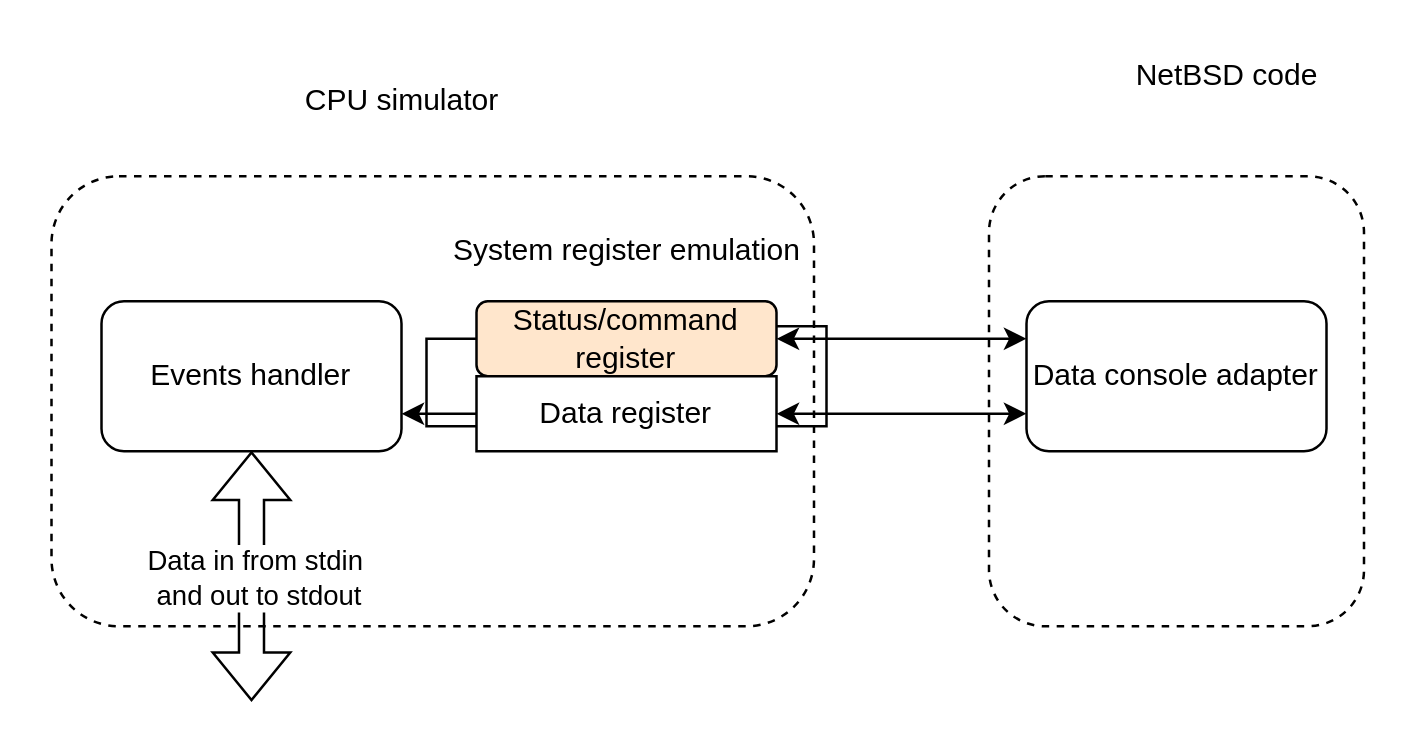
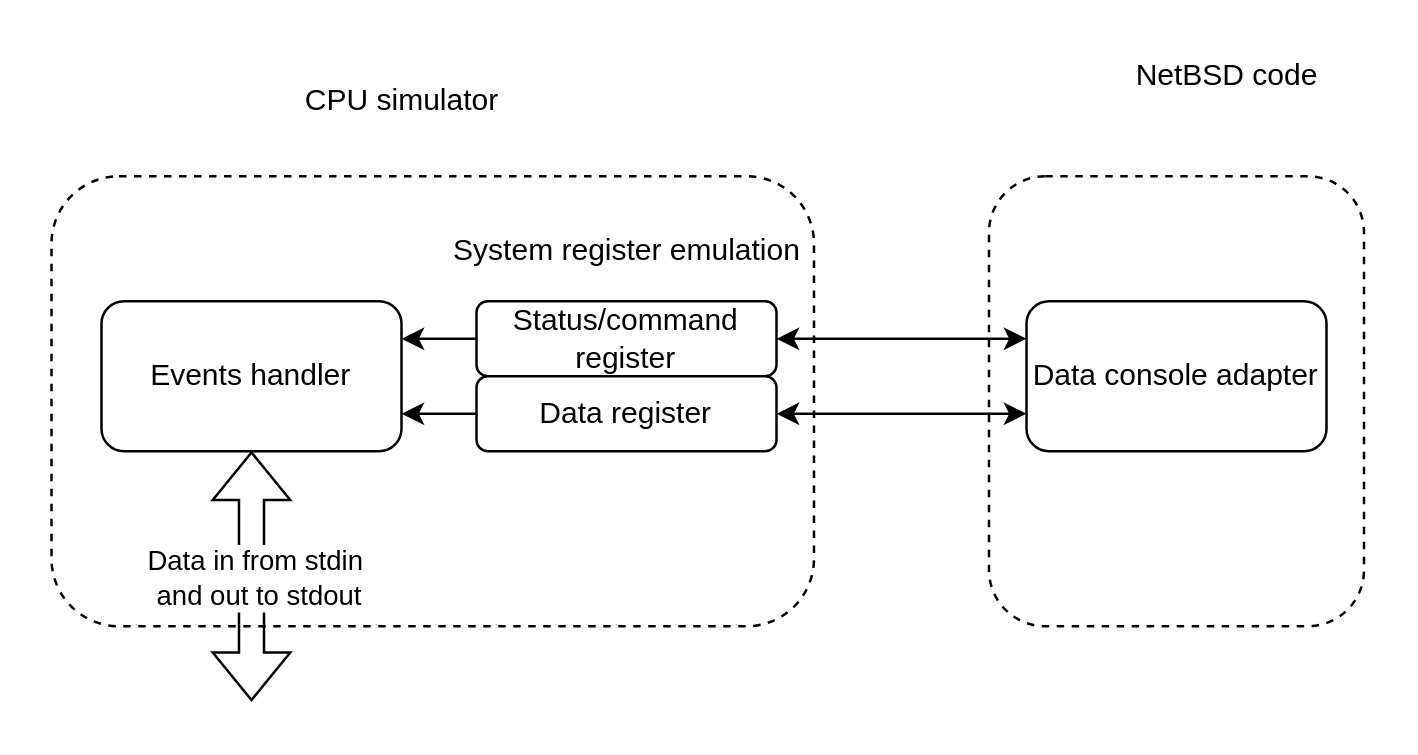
- <mxCell id="3" value="Status/command register" style="rounded=1;whiteSpace=wrap;html=1;fillColor=#ffe6cc;" parent="1" vertex="1"><mxGeometry x="190" y="120" width="120" height="30" as="geometry" /></mxCell>
+ <mxCell id="3" value="Status/command register" style="rounded=1;whiteSpace=wrap;html=1;" parent="1" vertex="1"><mxGeometry x="190" y="120" width="120" height="30" as="geometry" /></mxCell>
- <mxCell id="2" style="edgeStyle=orthogonalEdgeStyle;rounded=0;orthogonalLoop=1;jettySize=auto;html=1;exitX=0;exitY=0.5;exitDx=0;exitDy=0;" parent="1" source="3" target="6" edge="1"><mxGeometry relative="1" as="geometry" /></mxCell>
+ <mxCell id="2" style="edgeStyle=orthogonalEdgeStyle;rounded=0;orthogonalLoop=1;jettySize=auto;html=1;exitX=0;exitY=0.5;exitDx=0;exitDy=0;entryX=1;entryY=0.25;entryDx=0;entryDy=0;" parent="1" source="3" target="9" edge="1"><mxGeometry relative="1" as="geometry" /></mxCell>
- <mxCell id="6" value="Data register" style="whiteSpace=wrap;html=1;rounded=0;" parent="1" vertex="1"><mxGeometry x="190" y="150" width="120" height="30" as="geometry" /></mxCell>
+ <mxCell id="6" value="Data register" style="rounded=1;whiteSpace=wrap;html=1;" parent="1" vertex="1"><mxGeometry x="190" y="150" width="120" height="30" as="geometry" /></mxCell>
